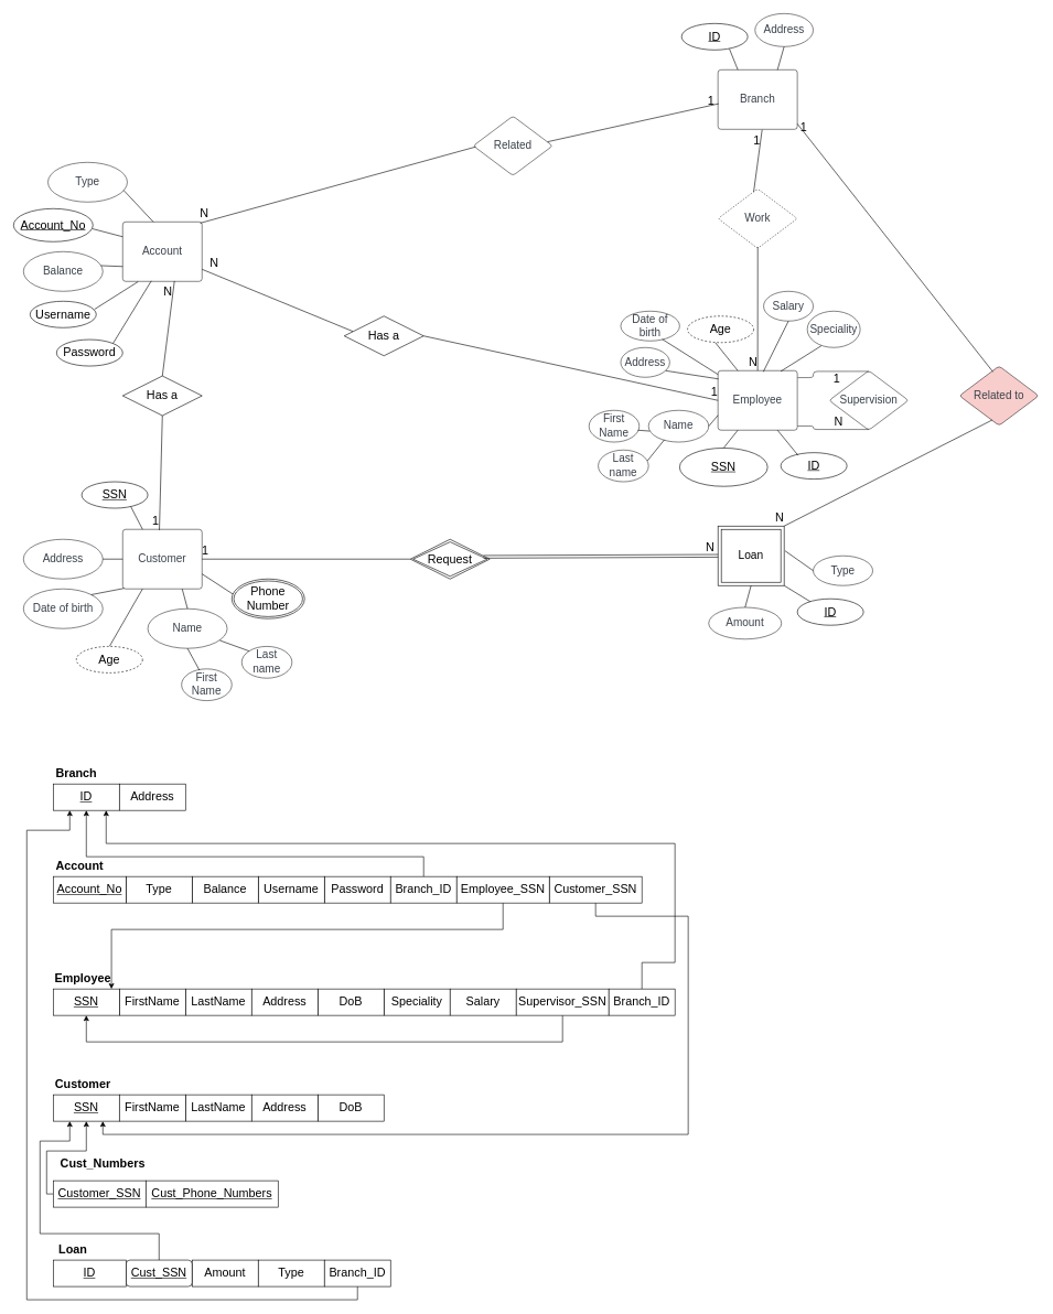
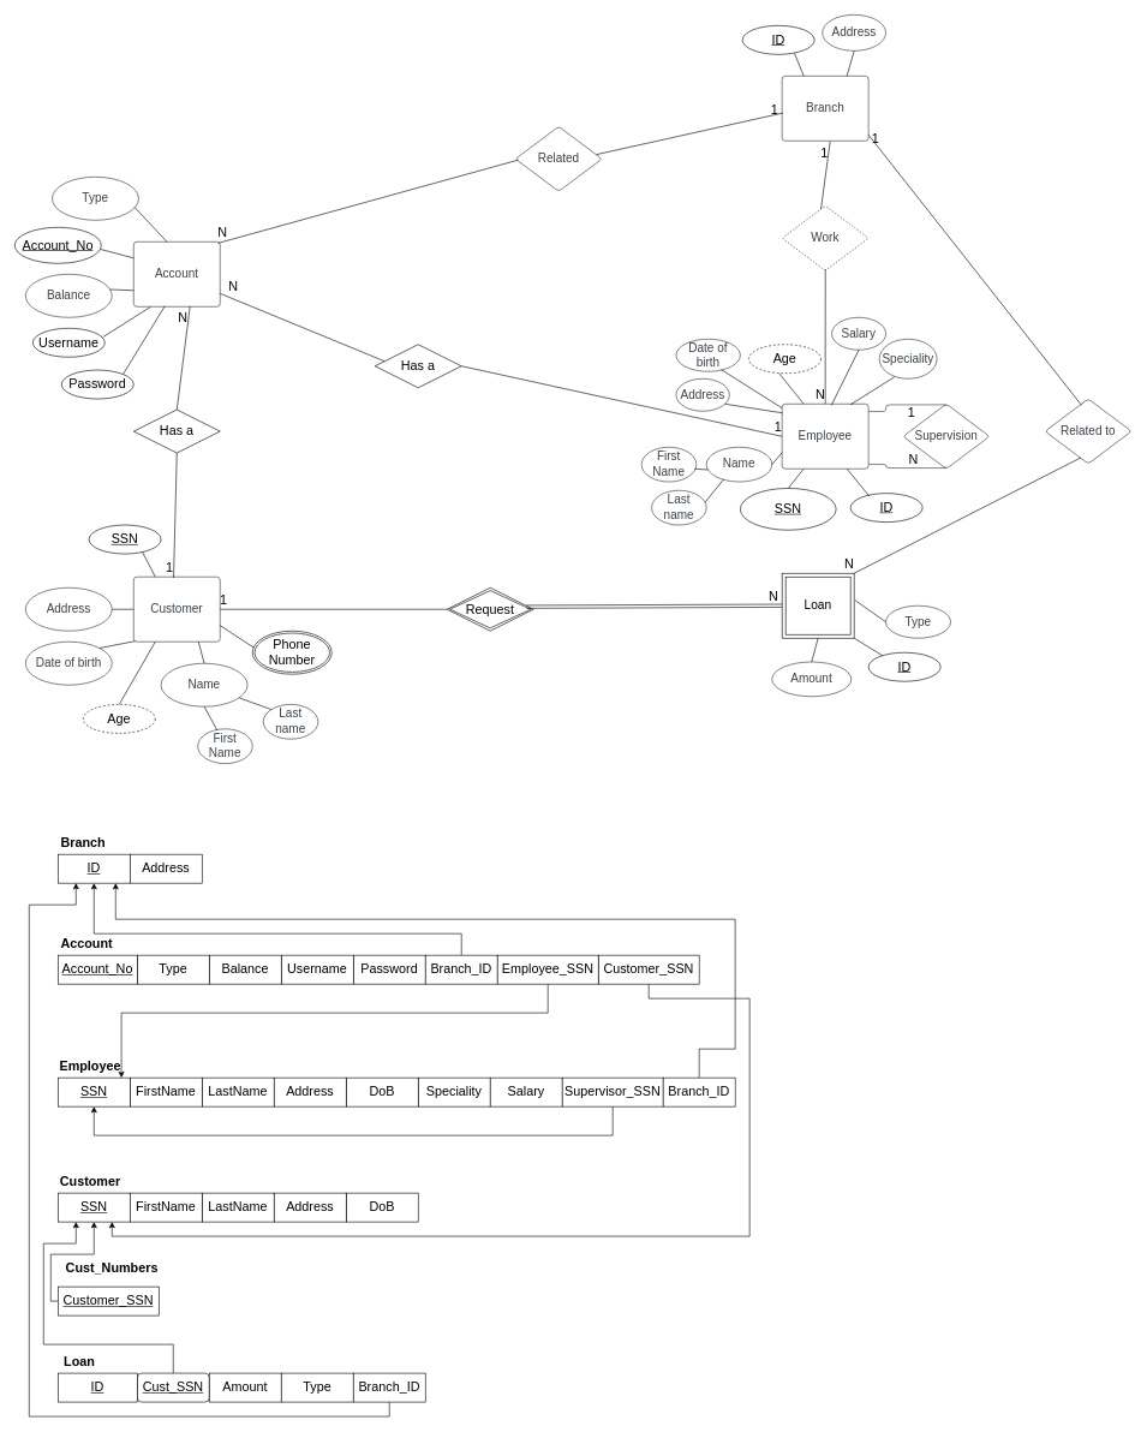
- <mxCell id="62" value="Related to" style="html=1;overflow=block;blockSpacing=1;whiteSpace=wrap;rhombus;fontSize=16.7;fontColor=#3a414a;spacing=3.8;strokeColor=#000000;strokeOpacity=100;rounded=1;absoluteArcSize=1;arcSize=9;strokeWidth=0.8;fillColor=#f8cecc;" parent="1" vertex="1"><mxGeometry x="1450" y="553" width="120" height="90" as="geometry" /></mxCell>
+ <mxCell id="62" value="Related to" style="html=1;overflow=block;blockSpacing=1;whiteSpace=wrap;rhombus;fontSize=16.7;fontColor=#3a414a;spacing=3.8;strokeColor=#000000;strokeOpacity=100;rounded=1;absoluteArcSize=1;arcSize=9;strokeWidth=0.8;" parent="1" vertex="1"><mxGeometry x="1450" y="553" width="120" height="90" as="geometry" /></mxCell>
- <mxCell id="126" value="&lt;u&gt;Cust_Phone_Numbers&lt;/u&gt;" style="whiteSpace=wrap;html=1;align=center;fontSize=18;" parent="1" vertex="1"><mxGeometry x="220" y="1785" width="200" height="40" as="geometry" /></mxCell>
